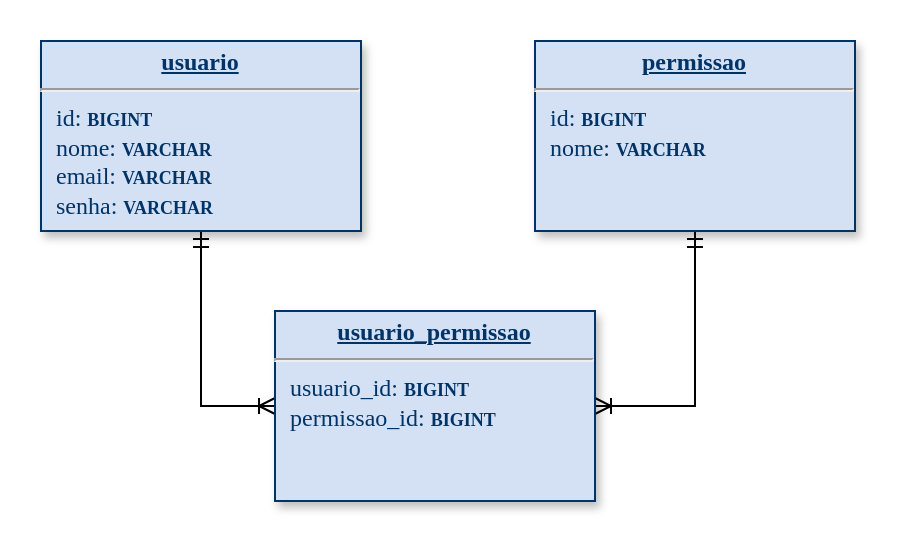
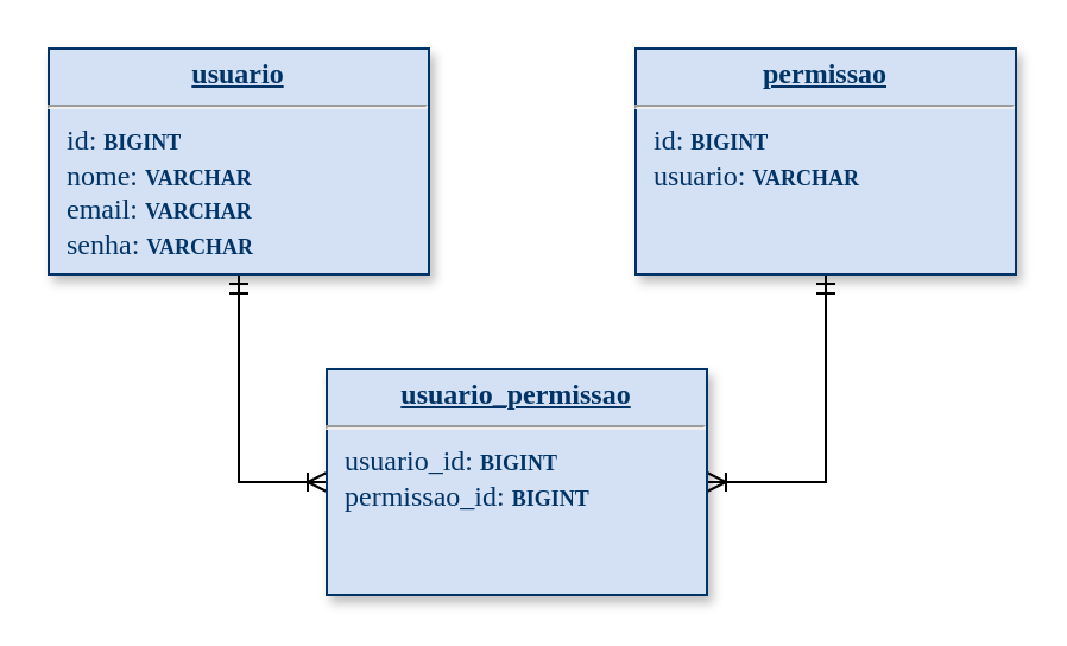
- <mxCell id="5" value="&lt;p style=&quot;margin: 0px ; margin-top: 4px ; text-align: center ; text-decoration: underline&quot;&gt;&lt;strong&gt;permissao&lt;/strong&gt;&lt;/p&gt;&lt;hr&gt;&lt;p style=&quot;margin: 0px ; margin-left: 8px&quot;&gt;id: &lt;font style=&quot;font-size: 9px&quot;&gt;&lt;b&gt;BIGINT&lt;/b&gt;&lt;/font&gt;&lt;/p&gt;&lt;p style=&quot;margin: 0px ; margin-left: 8px&quot;&gt;nome: &lt;font style=&quot;font-size: 9px&quot;&gt;&lt;b&gt;VARCHAR&lt;/b&gt;&lt;/font&gt;&lt;/p&gt;" style="verticalAlign=top;align=left;overflow=fill;fontSize=12;fontFamily=consolas;html=1;strokeColor=#003366;shadow=1;fillColor=#D4E1F5;fontColor=#003366" vertex="1" parent="1"><mxGeometry x="267" y="20" width="160" height="95" as="geometry" /></mxCell>
+ <mxCell id="5" value="&lt;p style=&quot;margin: 0px ; margin-top: 4px ; text-align: center ; text-decoration: underline&quot;&gt;&lt;strong&gt;permissao&lt;/strong&gt;&lt;/p&gt;&lt;hr&gt;&lt;p style=&quot;margin: 0px ; margin-left: 8px&quot;&gt;id: &lt;font style=&quot;font-size: 9px&quot;&gt;&lt;b&gt;BIGINT&lt;/b&gt;&lt;/font&gt;&lt;/p&gt;&lt;p style=&quot;margin: 0px ; margin-left: 8px&quot;&gt;usuario: &lt;font style=&quot;font-size: 9px&quot;&gt;&lt;b&gt;VARCHAR&lt;/b&gt;&lt;/font&gt;&lt;/p&gt;" style="verticalAlign=top;align=left;overflow=fill;fontSize=12;fontFamily=consolas;html=1;strokeColor=#003366;shadow=1;fillColor=#D4E1F5;fontColor=#003366" vertex="1" parent="1"><mxGeometry x="267" y="20" width="160" height="95" as="geometry" /></mxCell>
